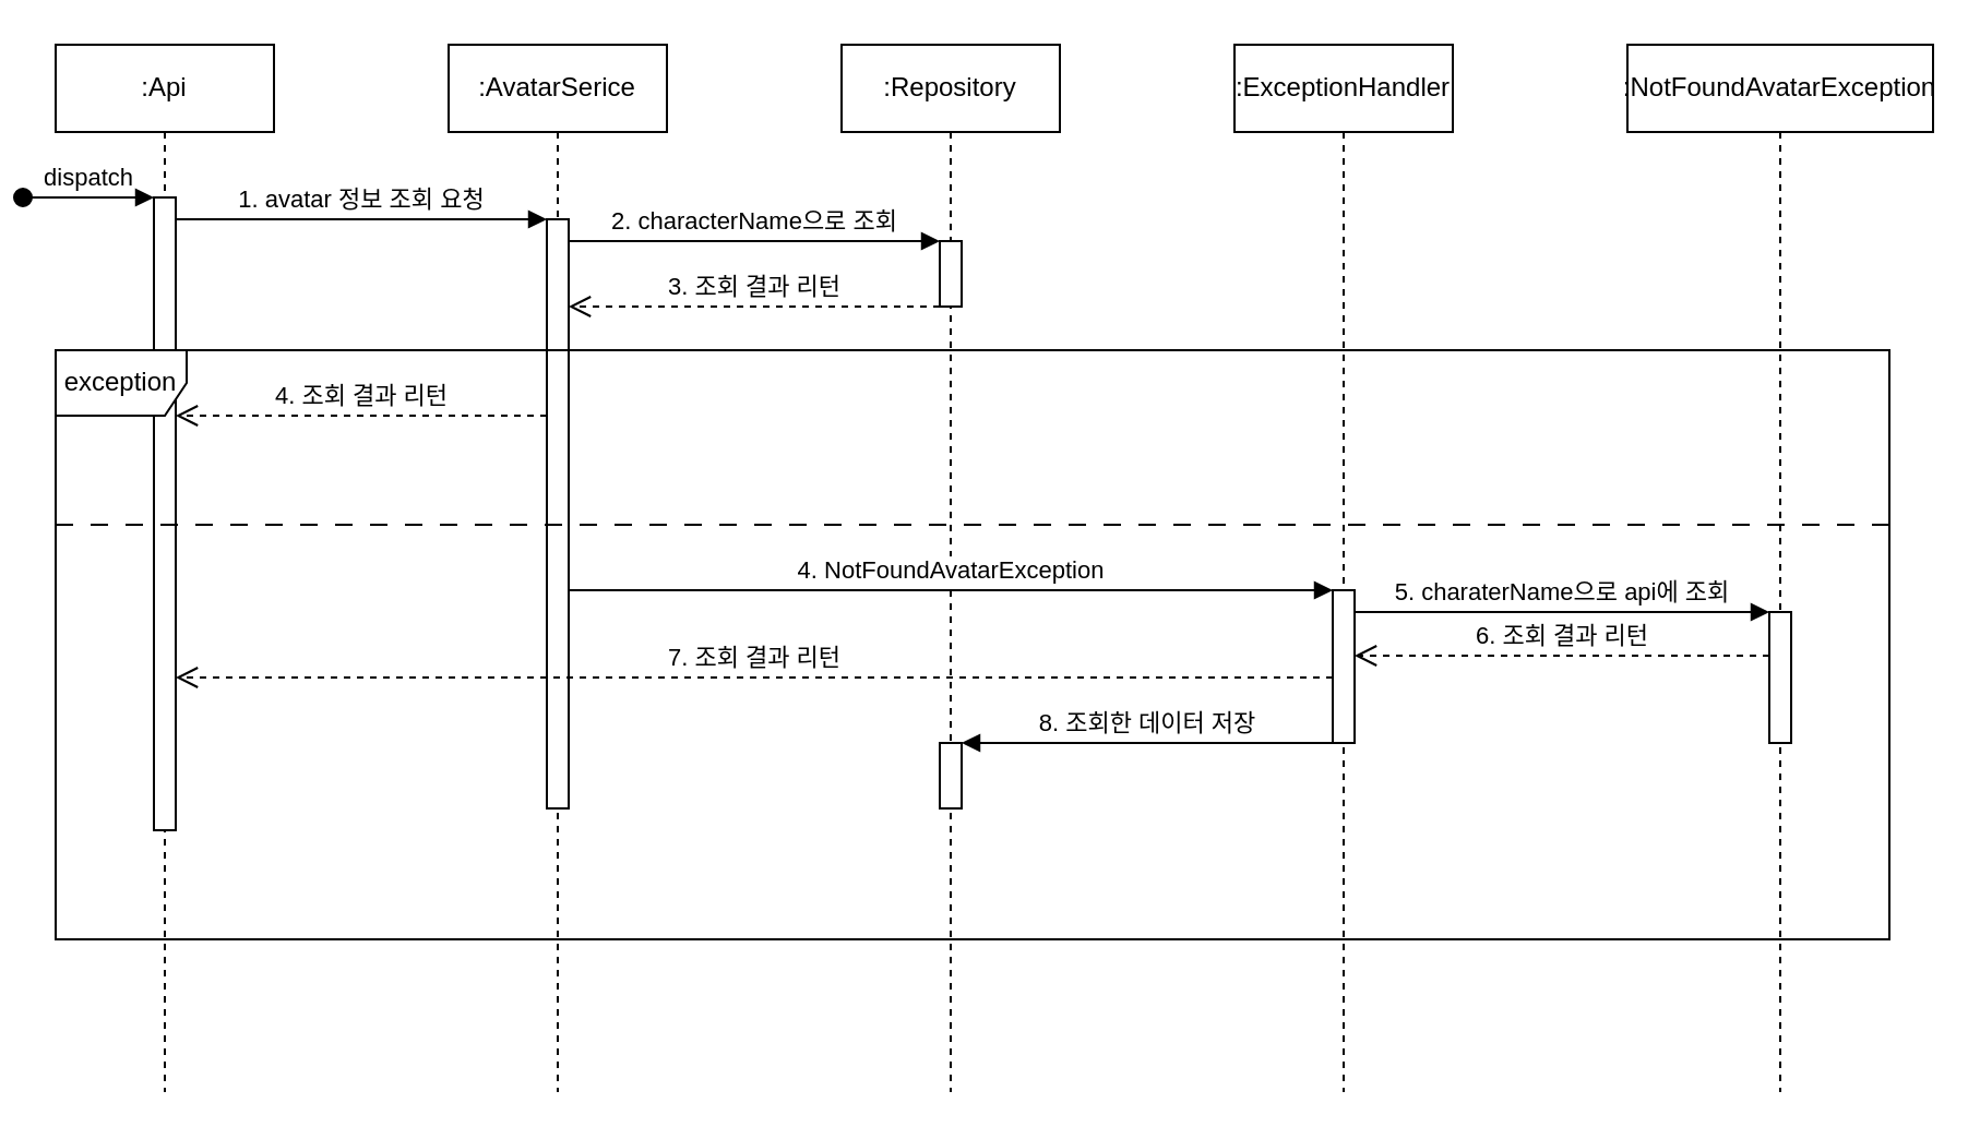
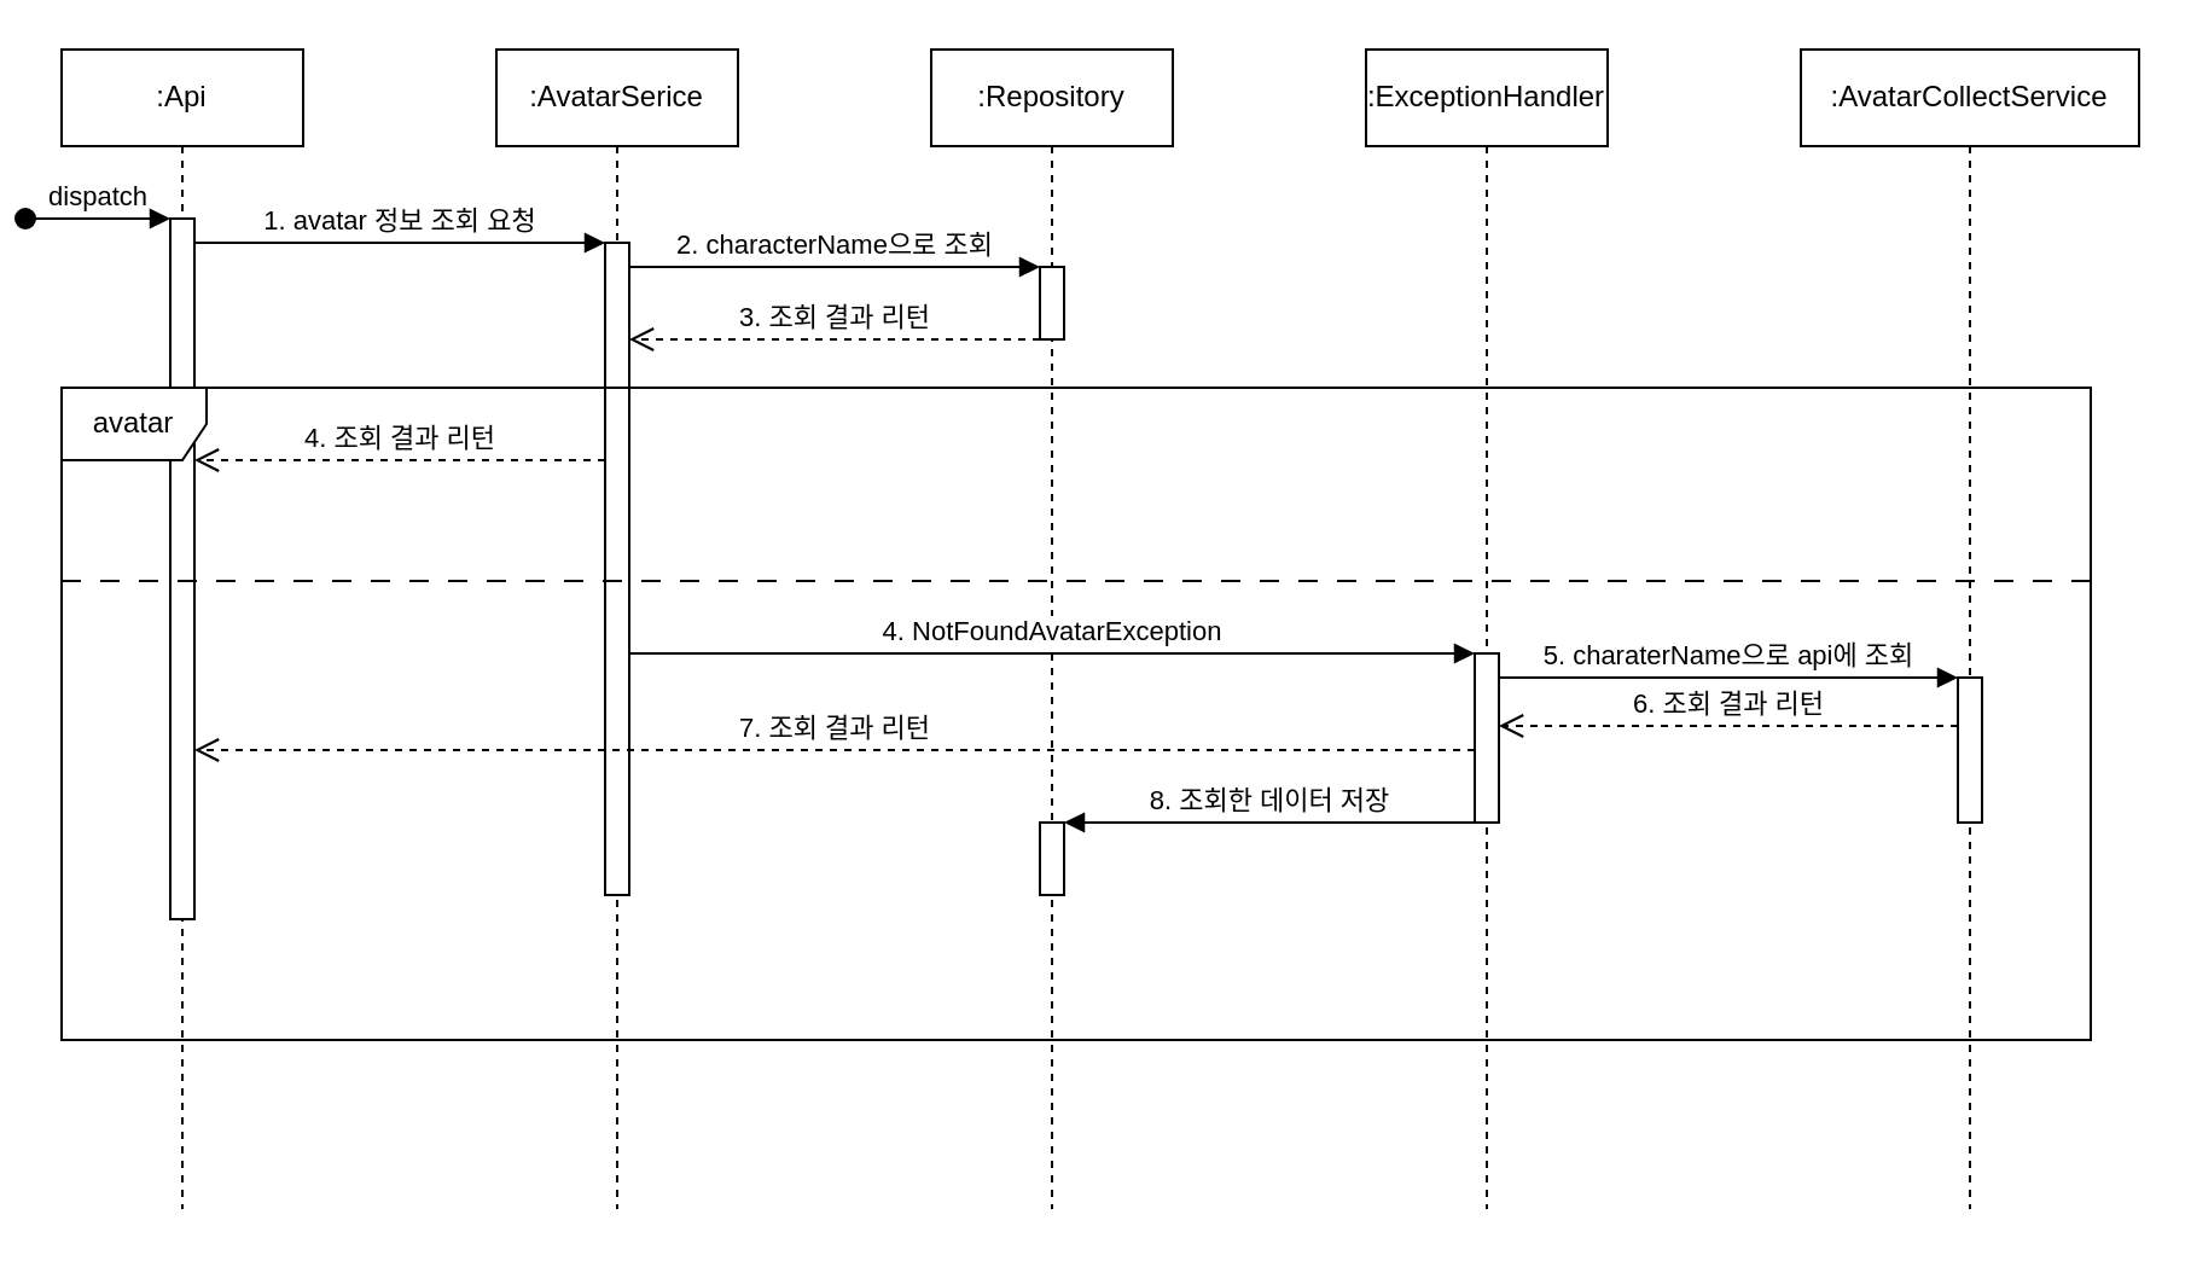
- <mxCell id="17" value=":NotFoundAvatarException" style="shape=umlLifeline;perimeter=lifelinePerimeter;whiteSpace=wrap;html=1;container=0;dropTarget=0;collapsible=0;recursiveResize=0;outlineConnect=0;portConstraint=eastwest;newEdgeStyle={&quot;edgeStyle&quot;:&quot;elbowEdgeStyle&quot;,&quot;elbow&quot;:&quot;vertical&quot;,&quot;curved&quot;:0,&quot;rounded&quot;:0};fontSize=12;" vertex="1" parent="1"><mxGeometry x="740" y="20" width="140" height="480" as="geometry" /></mxCell>
+ <mxCell id="17" value=":AvatarCollectService" style="shape=umlLifeline;perimeter=lifelinePerimeter;whiteSpace=wrap;html=1;container=0;dropTarget=0;collapsible=0;recursiveResize=0;outlineConnect=0;portConstraint=eastwest;newEdgeStyle={&quot;edgeStyle&quot;:&quot;elbowEdgeStyle&quot;,&quot;elbow&quot;:&quot;vertical&quot;,&quot;curved&quot;:0,&quot;rounded&quot;:0};fontSize=12;" vertex="1" parent="1"><mxGeometry x="740" y="20" width="140" height="480" as="geometry" /></mxCell>
- <mxCell id="14" value="exception" style="shape=umlFrame;whiteSpace=wrap;html=1;pointerEvents=0;" vertex="1" parent="1"><mxGeometry x="20" y="160" width="840" height="270" as="geometry" /></mxCell>
+ <mxCell id="14" value="avatar" style="shape=umlFrame;whiteSpace=wrap;html=1;pointerEvents=0;" vertex="1" parent="1"><mxGeometry x="20" y="160" width="840" height="270" as="geometry" /></mxCell>
